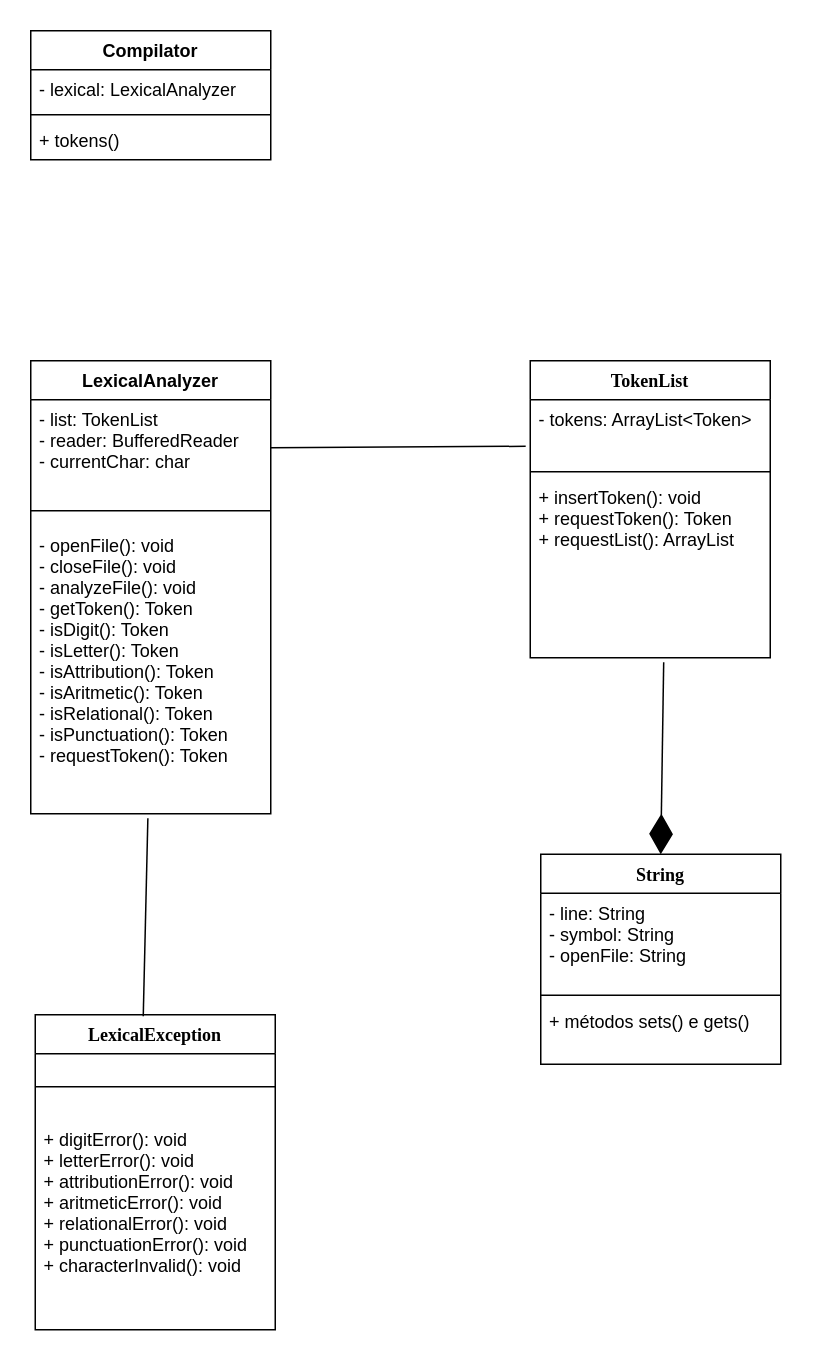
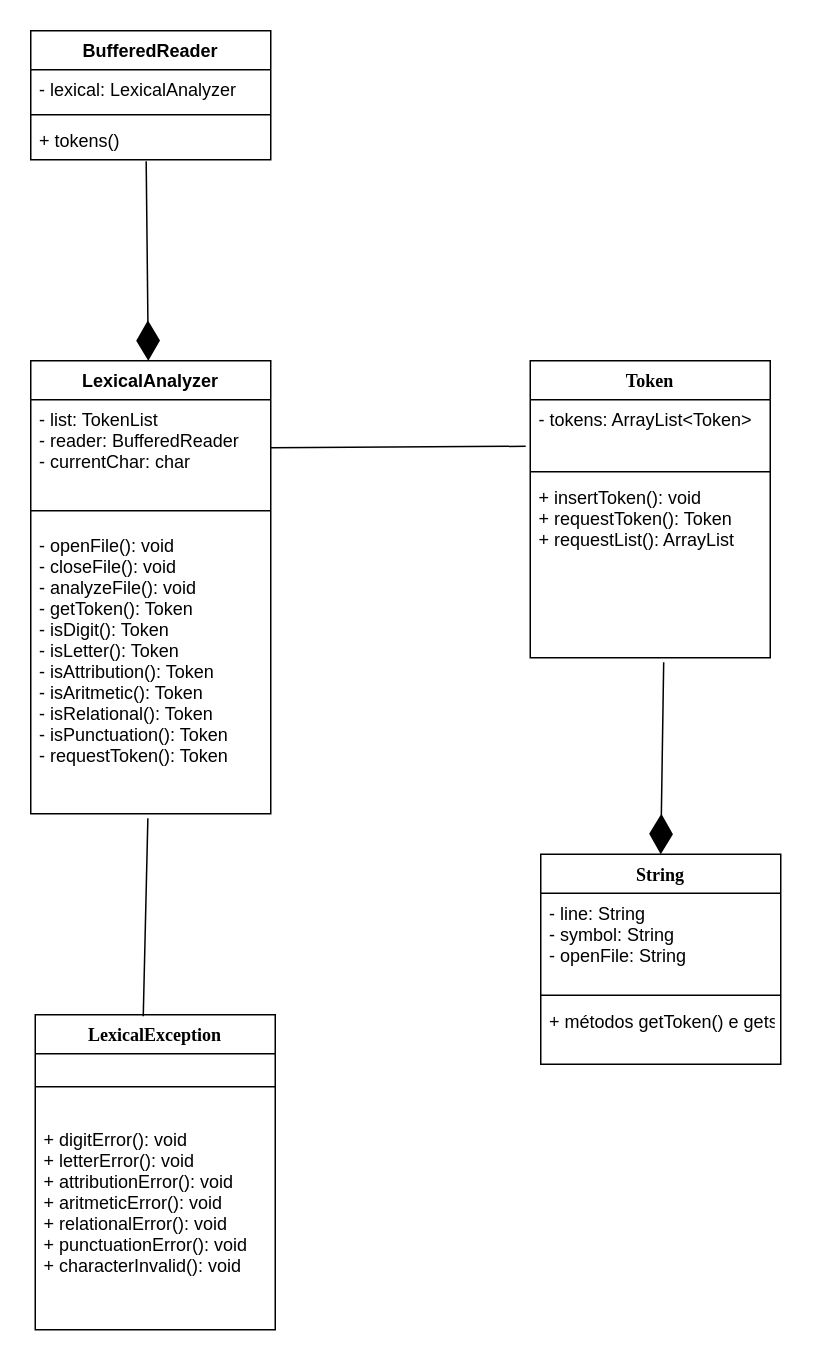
- <mxCell id="2" value="Compilator" style="swimlane;fontStyle=1;align=center;verticalAlign=top;childLayout=stackLayout;horizontal=1;startSize=26;horizontalStack=0;resizeParent=1;resizeParentMax=0;resizeLast=0;collapsible=1;marginBottom=0;" vertex="1" parent="1"><mxGeometry x="20" y="20" width="160" height="86" as="geometry" /></mxCell>
+ <mxCell id="2" value="BufferedReader" style="swimlane;fontStyle=1;align=center;verticalAlign=top;childLayout=stackLayout;horizontal=1;startSize=26;horizontalStack=0;resizeParent=1;resizeParentMax=0;resizeLast=0;collapsible=1;marginBottom=0;" vertex="1" parent="1"><mxGeometry x="20" y="20" width="160" height="86" as="geometry" /></mxCell>
+ <mxCell id="10" value="" style="endArrow=diamondThin;endFill=1;endSize=24;html=1;fontFamily=Verdana;exitX=0.481;exitY=1.038;exitDx=0;exitDy=0;exitPerimeter=0;" edge="1" parent="1" source="5" target="6"><mxGeometry width="160" relative="1" as="geometry"><mxPoint x="20" y="570" as="sourcePoint" /><mxPoint x="180" y="570" as="targetPoint" /></mxGeometry></mxCell>
- <mxCell id="11" value="TokenList" style="swimlane;fontStyle=1;align=center;verticalAlign=top;childLayout=stackLayout;horizontal=1;startSize=26;horizontalStack=0;resizeParent=1;resizeParentMax=0;resizeLast=0;collapsible=1;marginBottom=0;fontFamily=Verdana;" vertex="1" parent="1"><mxGeometry x="353" y="240" width="160" height="198" as="geometry" /></mxCell>
+ <mxCell id="11" value="Token" style="swimlane;fontStyle=1;align=center;verticalAlign=top;childLayout=stackLayout;horizontal=1;startSize=26;horizontalStack=0;resizeParent=1;resizeParentMax=0;resizeLast=0;collapsible=1;marginBottom=0;fontFamily=Verdana;" vertex="1" parent="1"><mxGeometry x="353" y="240" width="160" height="198" as="geometry" /></mxCell>
- <mxCell id="21" value="+ métodos sets() e gets()" style="text;strokeColor=none;fillColor=none;align=left;verticalAlign=top;spacingLeft=4;spacingRight=4;overflow=hidden;rotatable=0;points=[[0,0.5],[1,0.5]];portConstraint=eastwest;" vertex="1" parent="18"><mxGeometry y="98" width="160" height="42" as="geometry" /></mxCell>
+ <mxCell id="21" value="+ métodos getToken() e gets()" style="text;strokeColor=none;fillColor=none;align=left;verticalAlign=top;spacingLeft=4;spacingRight=4;overflow=hidden;rotatable=0;points=[[0,0.5],[1,0.5]];portConstraint=eastwest;" vertex="1" parent="18"><mxGeometry y="98" width="160" height="42" as="geometry" /></mxCell>
